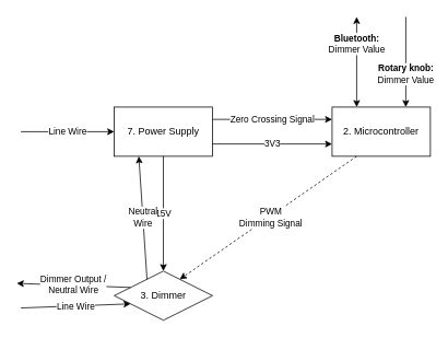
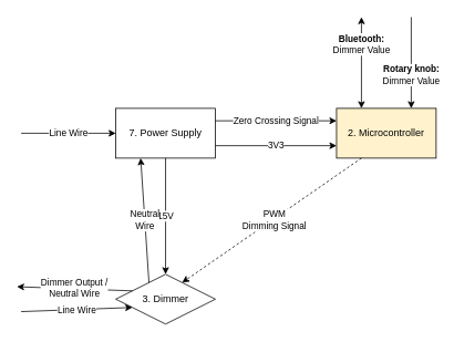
- <mxCell id="3" value="2. Microcontroller" style="rounded=0;whiteSpace=wrap;html=1;" vertex="1" parent="1"><mxGeometry x="405" y="130" width="120" height="60" as="geometry" /></mxCell>
+ <mxCell id="3" value="2. Microcontroller" style="rounded=0;whiteSpace=wrap;html=1;fillColor=#fff2cc;" vertex="1" parent="1"><mxGeometry x="405" y="130" width="120" height="60" as="geometry" /></mxCell>
